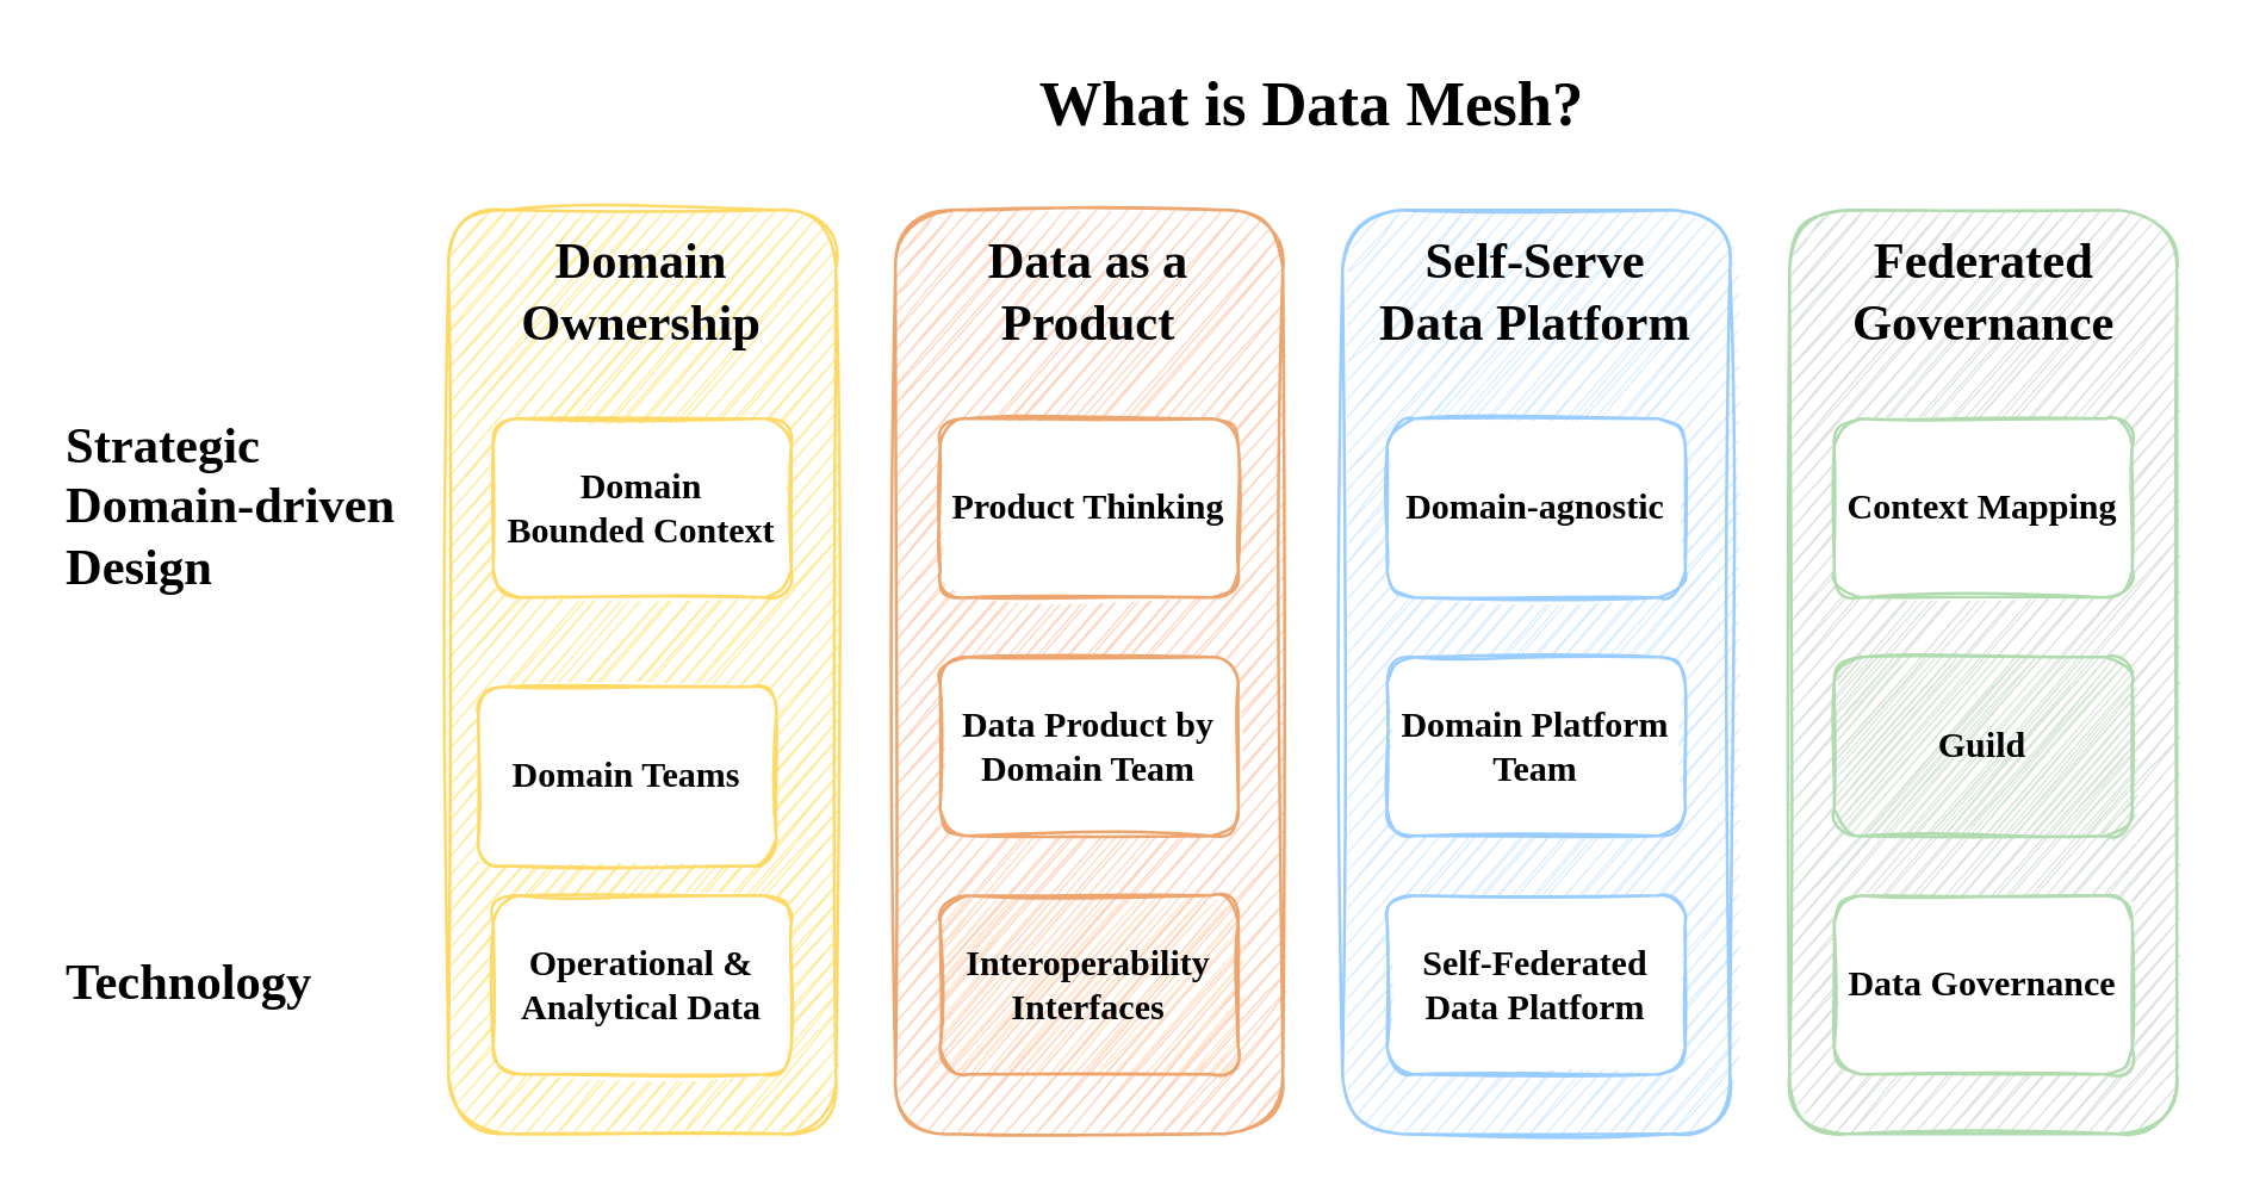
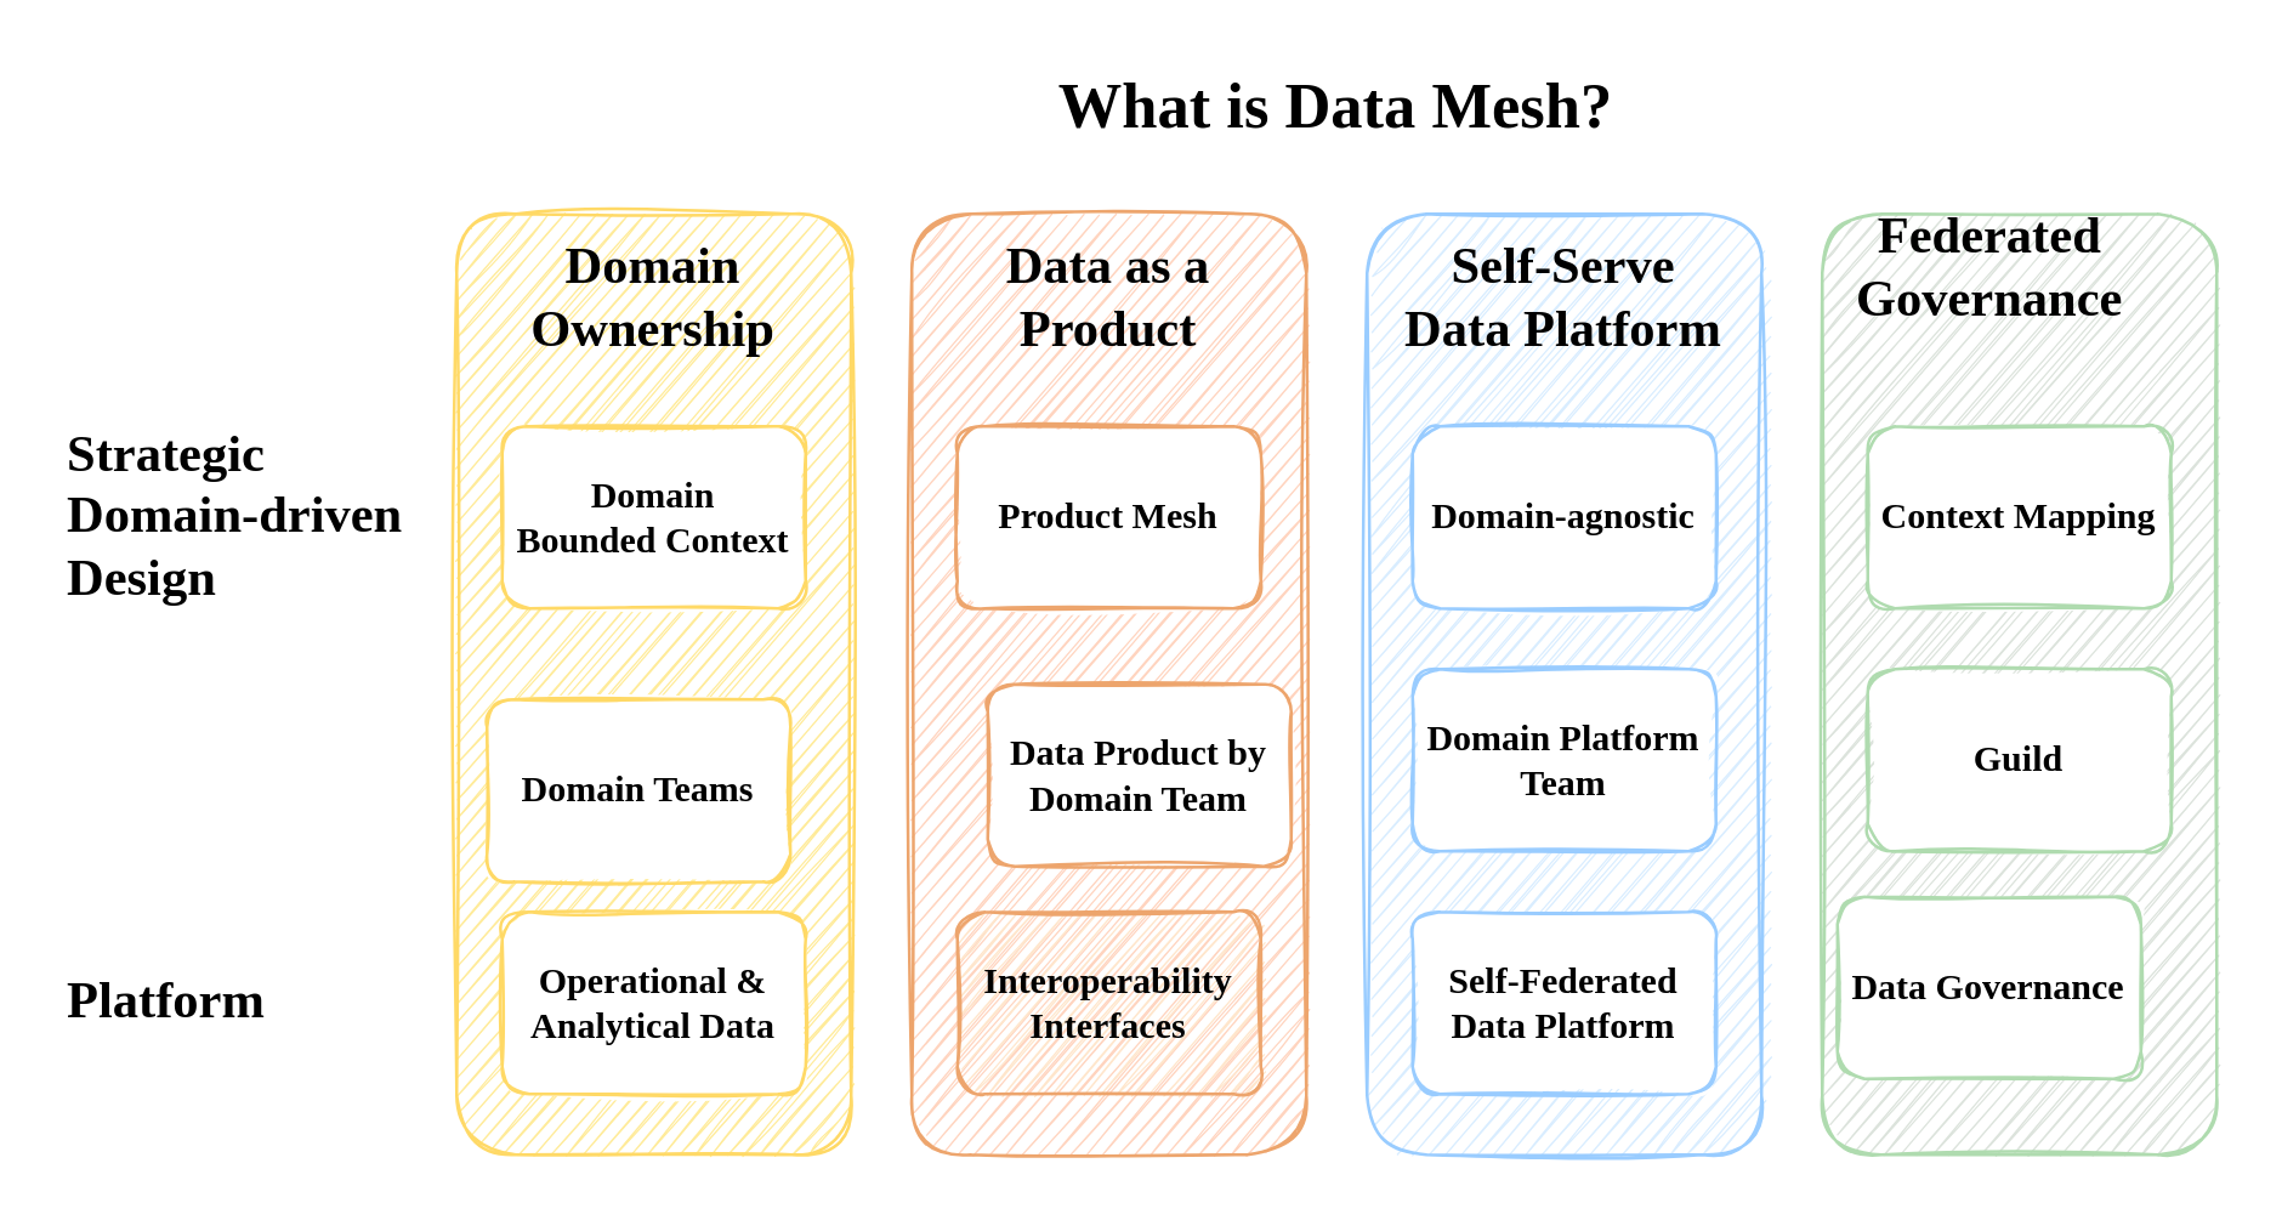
- <mxCell id="18" value="Federated Governance" style="text;html=1;strokeColor=none;fillColor=none;align=center;verticalAlign=middle;whiteSpace=wrap;rounded=0;sketch=1;fontStyle=1;fontFamily=Architects Daughter;fontSource=https%3A%2F%2Ffonts.googleapis.com%2Fcss%3Ffamily%3DArchitects%2BDaughter;fontSize=17;" parent="1" vertex="1"><mxGeometry x="619.5" y="83" width="91" height="30" as="geometry" /></mxCell>
+ <mxCell id="18" value="Federated Governance" style="text;html=1;strokeColor=none;fillColor=none;align=center;verticalAlign=middle;whiteSpace=wrap;rounded=0;sketch=1;fontStyle=1;fontFamily=Architects Daughter;fontSource=https%3A%2F%2Ffonts.googleapis.com%2Fcss%3Ffamily%3DArchitects%2BDaughter;fontSize=17;" parent="1" vertex="1"><mxGeometry x="609.5" y="73" width="91" height="30" as="geometry" /></mxCell>
- <mxCell id="9" value="Product Thinking" style="rounded=1;whiteSpace=wrap;html=1;sketch=1;fontFamily=Architects Daughter;fontSource=https%3A%2F%2Ffonts.googleapis.com%2Fcss%3Ffamily%3DArchitects%2BDaughter;strokeColor=#EDA56D;fontStyle=1;fontSize=12;" parent="1" vertex="1"><mxGeometry x="315" y="140" width="100" height="60" as="geometry" /></mxCell>
+ <mxCell id="9" value="Product Mesh" style="rounded=1;whiteSpace=wrap;html=1;sketch=1;fontFamily=Architects Daughter;fontSource=https%3A%2F%2Ffonts.googleapis.com%2Fcss%3Ffamily%3DArchitects%2BDaughter;strokeColor=#EDA56D;fontStyle=1;fontSize=12;" parent="1" vertex="1"><mxGeometry x="315" y="140" width="100" height="60" as="geometry" /></mxCell>
- <mxCell id="10" value="Data Product by Domain Team" style="rounded=1;whiteSpace=wrap;html=1;sketch=1;fontFamily=Architects Daughter;fontSource=https%3A%2F%2Ffonts.googleapis.com%2Fcss%3Ffamily%3DArchitects%2BDaughter;strokeColor=#EDA56D;fontStyle=1;fontSize=12;" parent="1" vertex="1"><mxGeometry x="315" y="220" width="100" height="60" as="geometry" /></mxCell>
+ <mxCell id="10" value="Data Product by Domain Team" style="rounded=1;whiteSpace=wrap;html=1;sketch=1;fontFamily=Architects Daughter;fontSource=https%3A%2F%2Ffonts.googleapis.com%2Fcss%3Ffamily%3DArchitects%2BDaughter;strokeColor=#EDA56D;fontStyle=1;fontSize=12;" parent="1" vertex="1"><mxGeometry x="325" y="225" width="100" height="60" as="geometry" /></mxCell>
- <mxCell id="20" value="Guild" style="rounded=1;whiteSpace=wrap;html=1;sketch=1;fontFamily=Architects Daughter;fontSource=https%3A%2F%2Ffonts.googleapis.com%2Fcss%3Ffamily%3DArchitects%2BDaughter;strokeColor=#AFDBAF;fontStyle=1;fontSize=12;fillColor=#d5e8d4;" parent="1" vertex="1"><mxGeometry x="615" y="220" width="100" height="60" as="geometry" /></mxCell>
+ <mxCell id="20" value="Guild" style="rounded=1;whiteSpace=wrap;html=1;sketch=1;fontFamily=Architects Daughter;fontSource=https%3A%2F%2Ffonts.googleapis.com%2Fcss%3Ffamily%3DArchitects%2BDaughter;strokeColor=#AFDBAF;fontStyle=1;fontSize=12;" parent="1" vertex="1"><mxGeometry x="615" y="220" width="100" height="60" as="geometry" /></mxCell>
- <mxCell id="23" value="Technology" style="text;html=1;strokeColor=none;fillColor=none;align=left;verticalAlign=middle;whiteSpace=wrap;rounded=0;sketch=1;fontFamily=Architects Daughter;fontSource=https%3A%2F%2Ffonts.googleapis.com%2Fcss%3Ffamily%3DArchitects%2BDaughter;fontSize=17;fontStyle=1" parent="1" vertex="1"><mxGeometry x="20" y="315" width="130" height="30" as="geometry" /></mxCell>
+ <mxCell id="23" value="Platform" style="text;html=1;strokeColor=none;fillColor=none;align=left;verticalAlign=middle;whiteSpace=wrap;rounded=0;sketch=1;fontFamily=Architects Daughter;fontSource=https%3A%2F%2Ffonts.googleapis.com%2Fcss%3Ffamily%3DArchitects%2BDaughter;fontSize=17;fontStyle=1" parent="1" vertex="1"><mxGeometry x="20" y="315" width="130" height="30" as="geometry" /></mxCell>
- <mxCell id="21" value="Data Governance" style="rounded=1;whiteSpace=wrap;html=1;sketch=1;fontFamily=Architects Daughter;fontSource=https%3A%2F%2Ffonts.googleapis.com%2Fcss%3Ffamily%3DArchitects%2BDaughter;strokeColor=#AFDBAF;fontStyle=1;fontSize=12;" parent="1" vertex="1"><mxGeometry x="615" y="300" width="100" height="60" as="geometry" /></mxCell>
+ <mxCell id="21" value="Data Governance" style="rounded=1;whiteSpace=wrap;html=1;sketch=1;fontFamily=Architects Daughter;fontSource=https%3A%2F%2Ffonts.googleapis.com%2Fcss%3Ffamily%3DArchitects%2BDaughter;strokeColor=#AFDBAF;fontStyle=1;fontSize=12;" parent="1" vertex="1"><mxGeometry x="605" y="295" width="100" height="60" as="geometry" /></mxCell>
